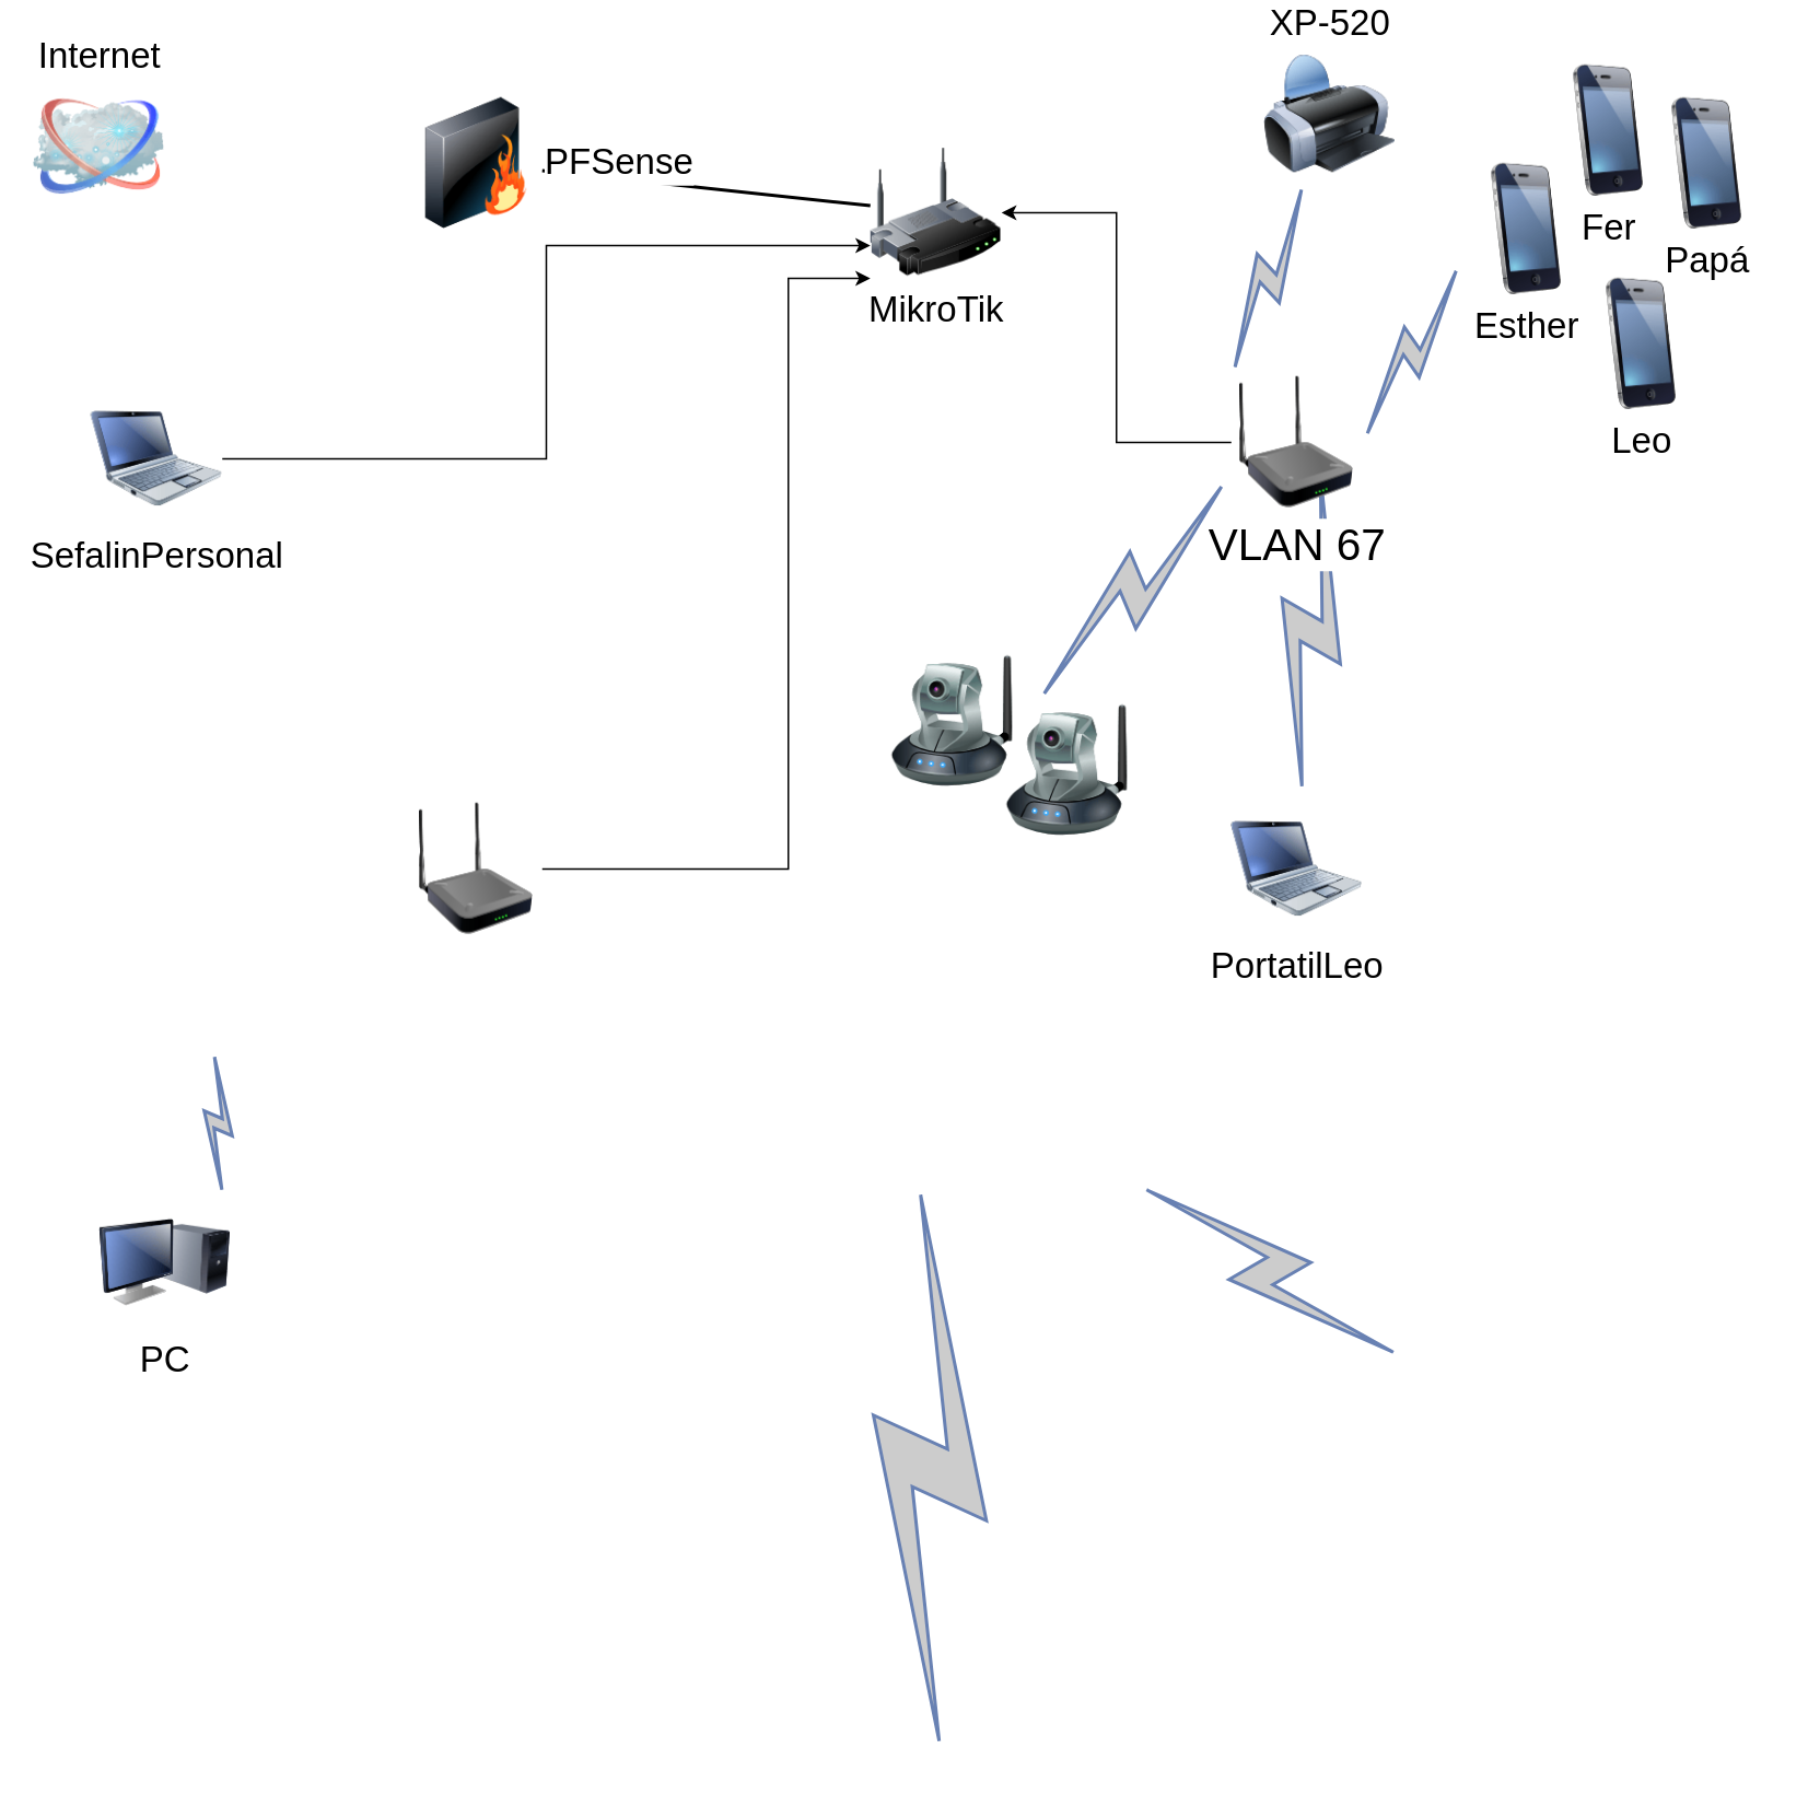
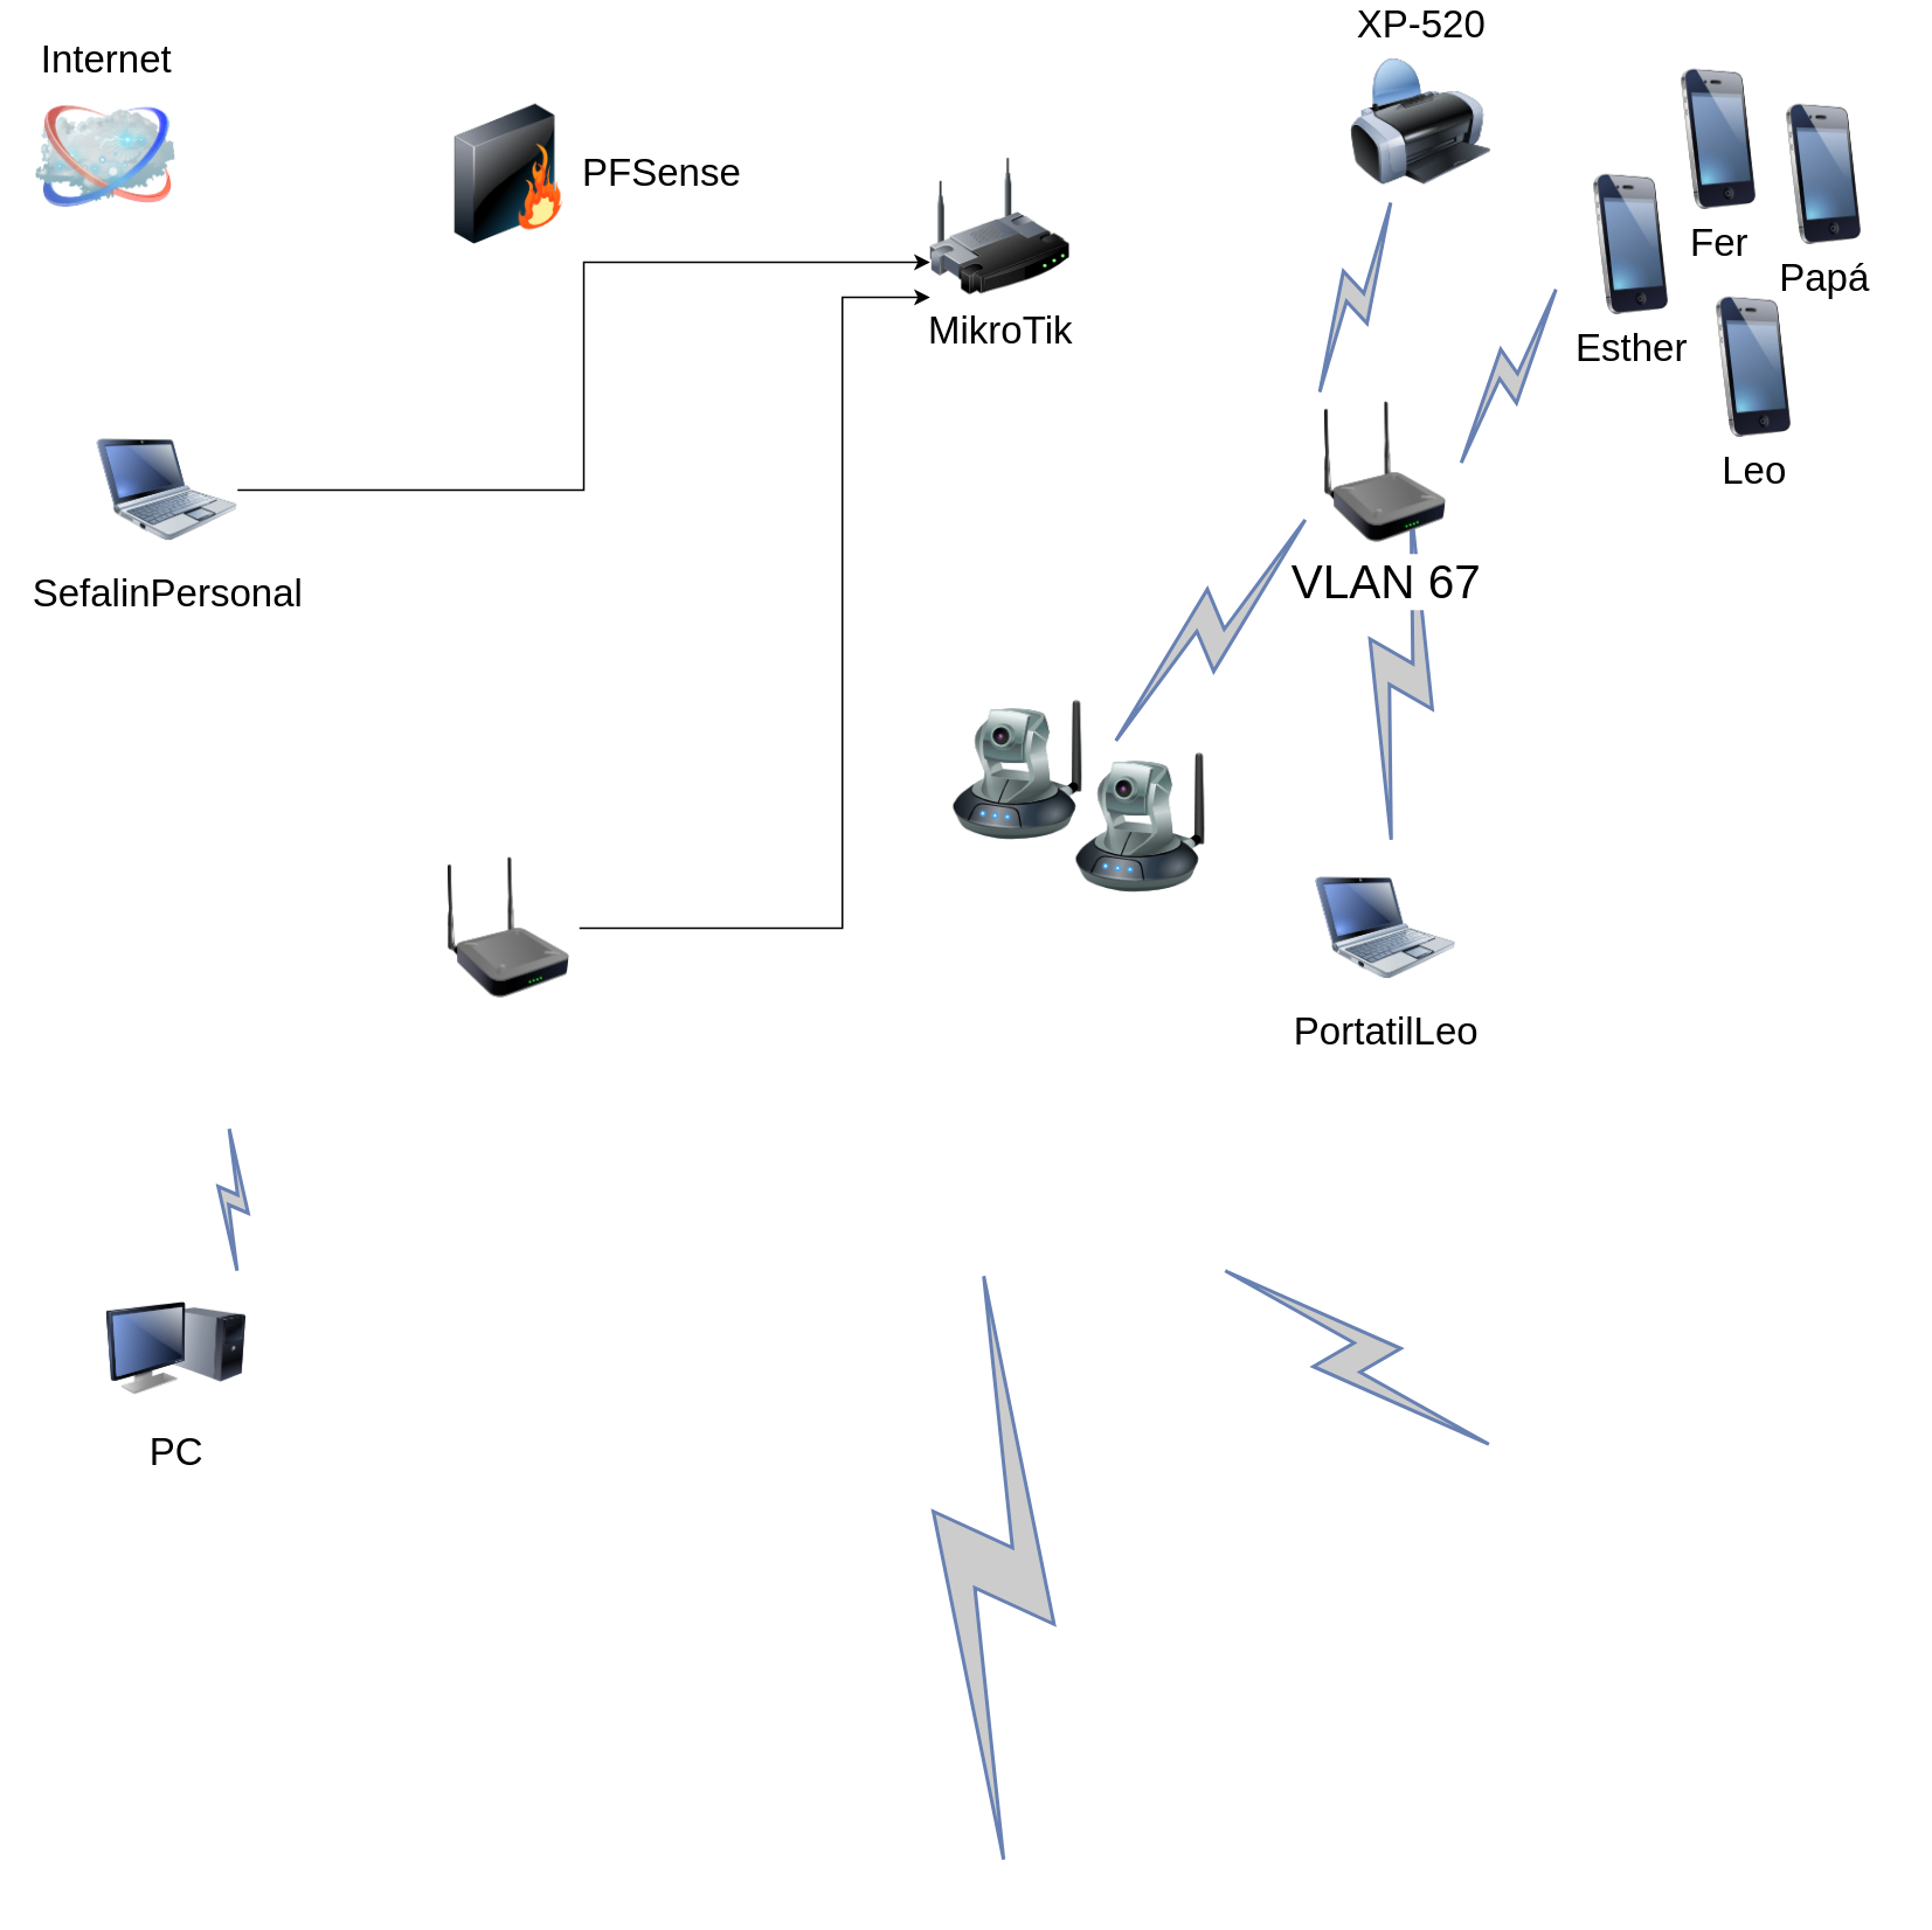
- <mxCell id="2" style="edgeStyle=none;rounded=0;html=1;labelBackgroundColor=none;endArrow=none;strokeWidth=2;fontFamily=Verdana;fontSize=22" parent="1" source="3" target="5" edge="1"><mxGeometry relative="1" as="geometry" /></mxCell>
- <mxCell id="18" style="edgeStyle=orthogonalEdgeStyle;rounded=0;orthogonalLoop=1;jettySize=auto;html=1;entryX=1;entryY=0.5;entryDx=0;entryDy=0;" edge="1" parent="1" source="19" target="3"><mxGeometry relative="1" as="geometry" /></mxCell>
